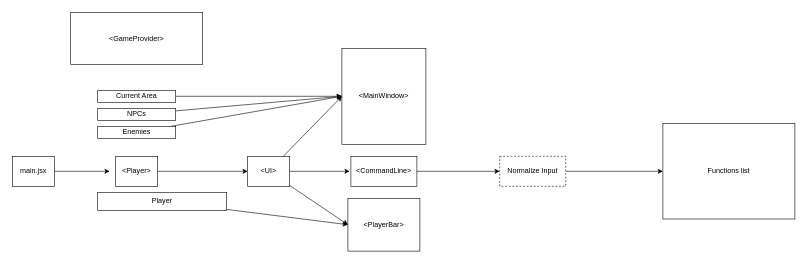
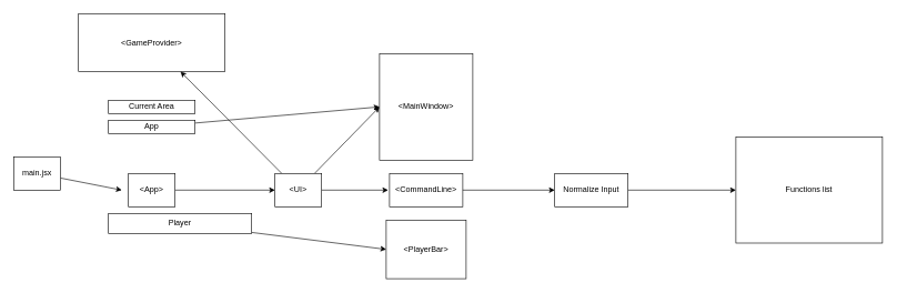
- <mxCell id="17" style="edgeStyle=none;html=1;entryX=0;entryY=0.5;entryDx=0;entryDy=0;" parent="1" source="18" target="11" edge="1"><mxGeometry relative="1" as="geometry" /></mxCell>
- <mxCell id="21" style="edgeStyle=none;html=1;entryX=0;entryY=0.5;entryDx=0;entryDy=0;" parent="1" source="22" target="11" edge="1"><mxGeometry relative="1" as="geometry" /></mxCell>
- <mxCell id="20" value="NPCs" style="whiteSpace=wrap;html=1;" parent="1" vertex="1"><mxGeometry x="162" y="180" width="130" height="20" as="geometry" /></mxCell>
+ <mxCell id="20" value="App" style="whiteSpace=wrap;html=1;" parent="1" vertex="1"><mxGeometry x="162" y="180" width="130" height="20" as="geometry" /></mxCell>
- <mxCell id="22" value="Enemies" style="whiteSpace=wrap;html=1;" parent="1" vertex="1"><mxGeometry x="162" y="210" width="130" height="20" as="geometry" /></mxCell>
- <mxCell id="5" value="main.jsx" style="whiteSpace=wrap;html=1;" parent="1" vertex="1"><mxGeometry x="20" y="260" width="70" height="50" as="geometry" /></mxCell>
+ <mxCell id="5" value="main.jsx" style="whiteSpace=wrap;html=1;" parent="1" vertex="1"><mxGeometry x="20" y="235" width="70" height="50" as="geometry" /></mxCell>
- <mxCell id="3" value="&amp;lt;Player&amp;gt;" style="whiteSpace=wrap;html=1;" parent="1" vertex="1"><mxGeometry x="192" y="260" width="70" height="50" as="geometry" /></mxCell>
+ <mxCell id="3" value="&amp;lt;App&amp;gt;" style="whiteSpace=wrap;html=1;" parent="1" vertex="1"><mxGeometry x="192" y="260" width="70" height="50" as="geometry" /></mxCell>
- <mxCell id="25" value="Normalize Input" style="whiteSpace=wrap;html=1;dashed=1;" vertex="1" parent="1"><mxGeometry x="832" y="260" width="110" height="50" as="geometry" /></mxCell>
+ <mxCell id="25" value="Normalize Input" style="whiteSpace=wrap;html=1;" vertex="1" parent="1"><mxGeometry x="832" y="260" width="110" height="50" as="geometry" /></mxCell>
- <mxCell id="9" style="edgeStyle=none;html=1;entryX=0;entryY=0.5;entryDx=0;entryDy=0;" parent="1" source="10" target="14" edge="1"><mxGeometry relative="1" as="geometry" /></mxCell>
+ <mxCell id="9" style="edgeStyle=none;html=1;" parent="1" source="10" target="6" edge="1"><mxGeometry relative="1" as="geometry" /></mxCell>
